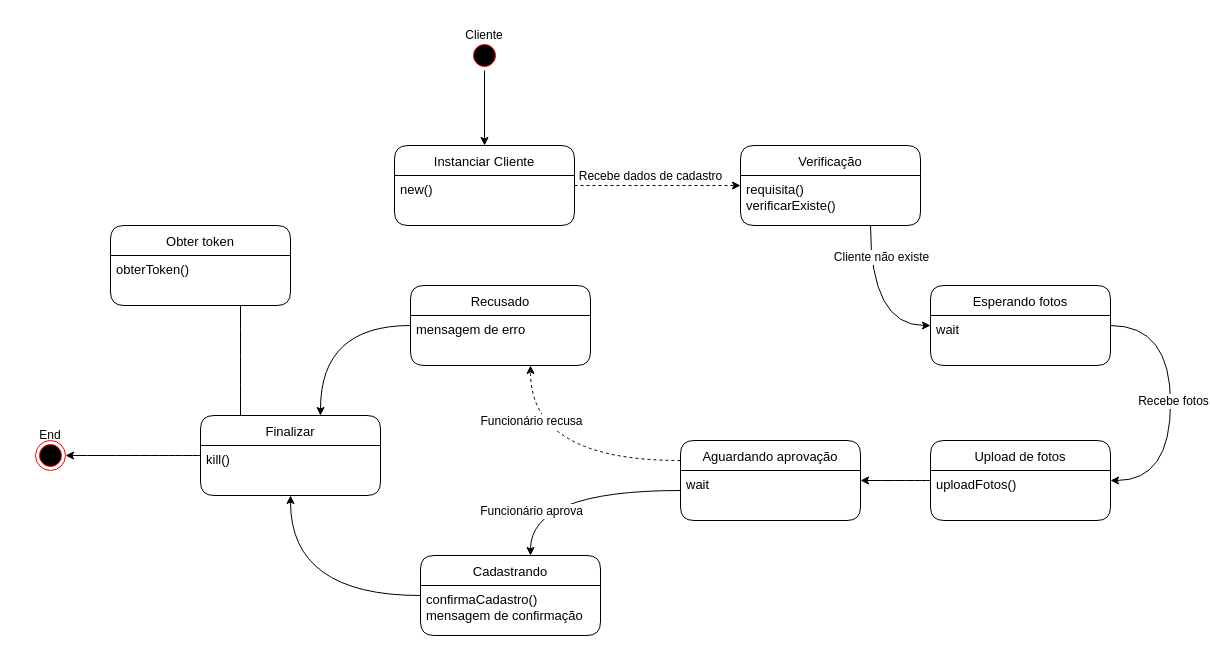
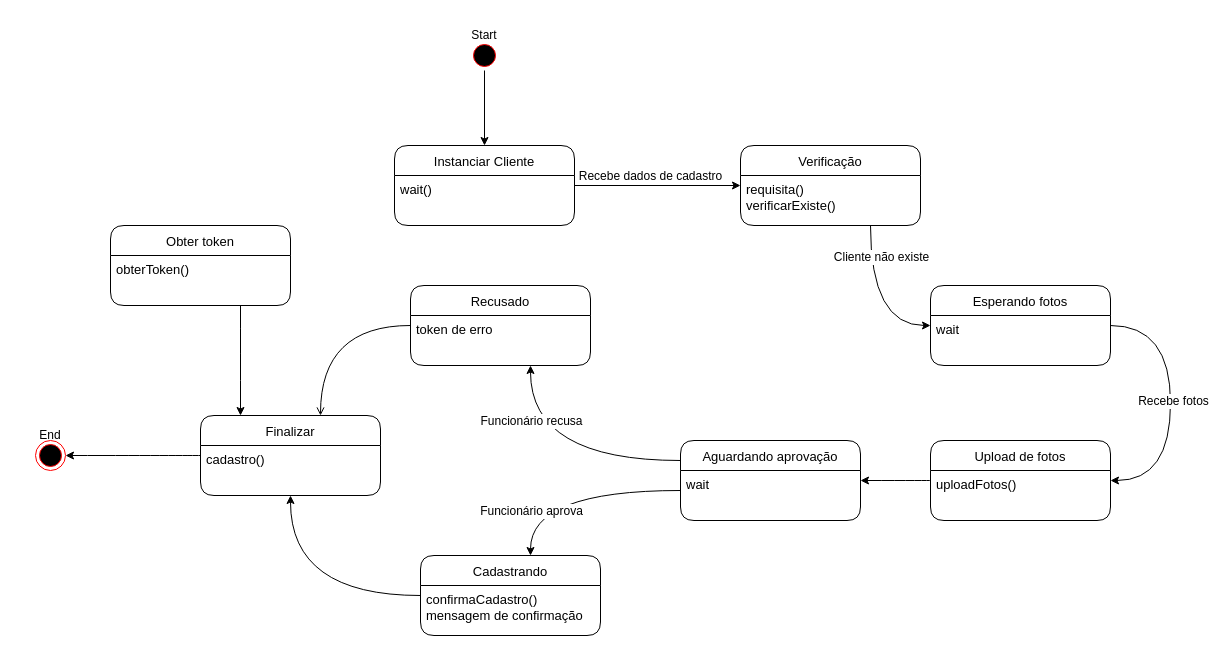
- <mxCell id="8" value="Cliente" style="text;html=1;strokeColor=none;fillColor=none;align=center;verticalAlign=middle;whiteSpace=wrap;rounded=0;" vertex="1" parent="6"><mxGeometry width="60" height="30" as="geometry" /></mxCell>
+ <mxCell id="8" value="Start" style="text;html=1;strokeColor=none;fillColor=none;align=center;verticalAlign=middle;whiteSpace=wrap;rounded=0;" vertex="1" parent="6"><mxGeometry width="60" height="30" as="geometry" /></mxCell>
- <mxCell id="2" style="edgeStyle=orthogonalEdgeStyle;rounded=0;orthogonalLoop=1;jettySize=auto;html=1;fontSize=12;dashed=1;" edge="1" parent="1" source="4" target="15"><mxGeometry relative="1" as="geometry"><mxPoint x="600" y="245" as="targetPoint" /></mxGeometry></mxCell>
+ <mxCell id="2" style="edgeStyle=orthogonalEdgeStyle;rounded=0;orthogonalLoop=1;jettySize=auto;html=1;fontSize=12;" edge="1" parent="1" source="4" target="15"><mxGeometry relative="1" as="geometry"><mxPoint x="600" y="245" as="targetPoint" /></mxGeometry></mxCell>
- <mxCell id="5" value="new()" style="text;strokeColor=none;fillColor=none;align=left;verticalAlign=top;spacingLeft=4;spacingRight=4;overflow=hidden;points=[[0,0.5],[1,0.5]];portConstraint=eastwest;rotatable=0;fontSize=13;" vertex="1" parent="4"><mxGeometry y="30" width="180" height="50" as="geometry" /></mxCell>
+ <mxCell id="5" value="wait()" style="text;strokeColor=none;fillColor=none;align=left;verticalAlign=top;spacingLeft=4;spacingRight=4;overflow=hidden;points=[[0,0.5],[1,0.5]];portConstraint=eastwest;rotatable=0;fontSize=13;" vertex="1" parent="4"><mxGeometry y="30" width="180" height="50" as="geometry" /></mxCell>
- <mxCell id="19" value="mensagem de erro&#10;" style="text;strokeColor=none;fillColor=none;align=left;verticalAlign=top;spacingLeft=4;spacingRight=4;overflow=hidden;points=[[0,0.5],[1,0.5]];portConstraint=eastwest;rotatable=0;fontSize=13;" vertex="1" parent="18"><mxGeometry y="30" width="180" height="50" as="geometry" /></mxCell>
+ <mxCell id="19" value="token de erro&#10;" style="text;strokeColor=none;fillColor=none;align=left;verticalAlign=top;spacingLeft=4;spacingRight=4;overflow=hidden;points=[[0,0.5],[1,0.5]];portConstraint=eastwest;rotatable=0;fontSize=13;" vertex="1" parent="18"><mxGeometry y="30" width="180" height="50" as="geometry" /></mxCell>
- <mxCell id="17" style="edgeStyle=orthogonalEdgeStyle;curved=1;rounded=0;orthogonalLoop=1;jettySize=auto;html=1;fontSize=12;" edge="1" parent="1" source="18" target="35"><mxGeometry relative="1" as="geometry"><Array as="points"><mxPoint x="320" y="325" /></Array></mxGeometry></mxCell>
+ <mxCell id="17" style="edgeStyle=orthogonalEdgeStyle;curved=1;rounded=0;orthogonalLoop=1;jettySize=auto;html=1;fontSize=12;endArrow=open;" edge="1" parent="1" source="18" target="35"><mxGeometry relative="1" as="geometry"><Array as="points"><mxPoint x="320" y="325" /></Array></mxGeometry></mxCell>
- <mxCell id="39" style="edgeStyle=orthogonalEdgeStyle;curved=1;rounded=0;orthogonalLoop=1;jettySize=auto;html=1;fontSize=12;endArrow=none;" edge="1" parent="1" source="40" target="35"><mxGeometry relative="1" as="geometry"><Array as="points"><mxPoint x="240" y="350" /><mxPoint x="240" y="350" /></Array></mxGeometry></mxCell>
+ <mxCell id="39" style="edgeStyle=orthogonalEdgeStyle;curved=1;rounded=0;orthogonalLoop=1;jettySize=auto;html=1;fontSize=12;" edge="1" parent="1" source="40" target="35"><mxGeometry relative="1" as="geometry"><Array as="points"><mxPoint x="240" y="350" /><mxPoint x="240" y="350" /></Array></mxGeometry></mxCell>
- <mxCell id="27" style="edgeStyle=orthogonalEdgeStyle;curved=1;rounded=0;orthogonalLoop=1;jettySize=auto;html=1;fontSize=12;dashed=1;" edge="1" parent="1" source="29" target="18"><mxGeometry relative="1" as="geometry"><Array as="points"><mxPoint x="530" y="460" /></Array></mxGeometry></mxCell>
+ <mxCell id="27" style="edgeStyle=orthogonalEdgeStyle;curved=1;rounded=0;orthogonalLoop=1;jettySize=auto;html=1;fontSize=12;" edge="1" parent="1" source="29" target="18"><mxGeometry relative="1" as="geometry"><Array as="points"><mxPoint x="530" y="460" /></Array></mxGeometry></mxCell>
- <mxCell id="36" value="kill()" style="text;strokeColor=none;fillColor=none;align=left;verticalAlign=top;spacingLeft=4;spacingRight=4;overflow=hidden;points=[[0,0.5],[1,0.5]];portConstraint=eastwest;rotatable=0;fontSize=13;" vertex="1" parent="35"><mxGeometry y="30" width="180" height="50" as="geometry" /></mxCell>
+ <mxCell id="36" value="cadastro()" style="text;strokeColor=none;fillColor=none;align=left;verticalAlign=top;spacingLeft=4;spacingRight=4;overflow=hidden;points=[[0,0.5],[1,0.5]];portConstraint=eastwest;rotatable=0;fontSize=13;" vertex="1" parent="35"><mxGeometry y="30" width="180" height="50" as="geometry" /></mxCell>
